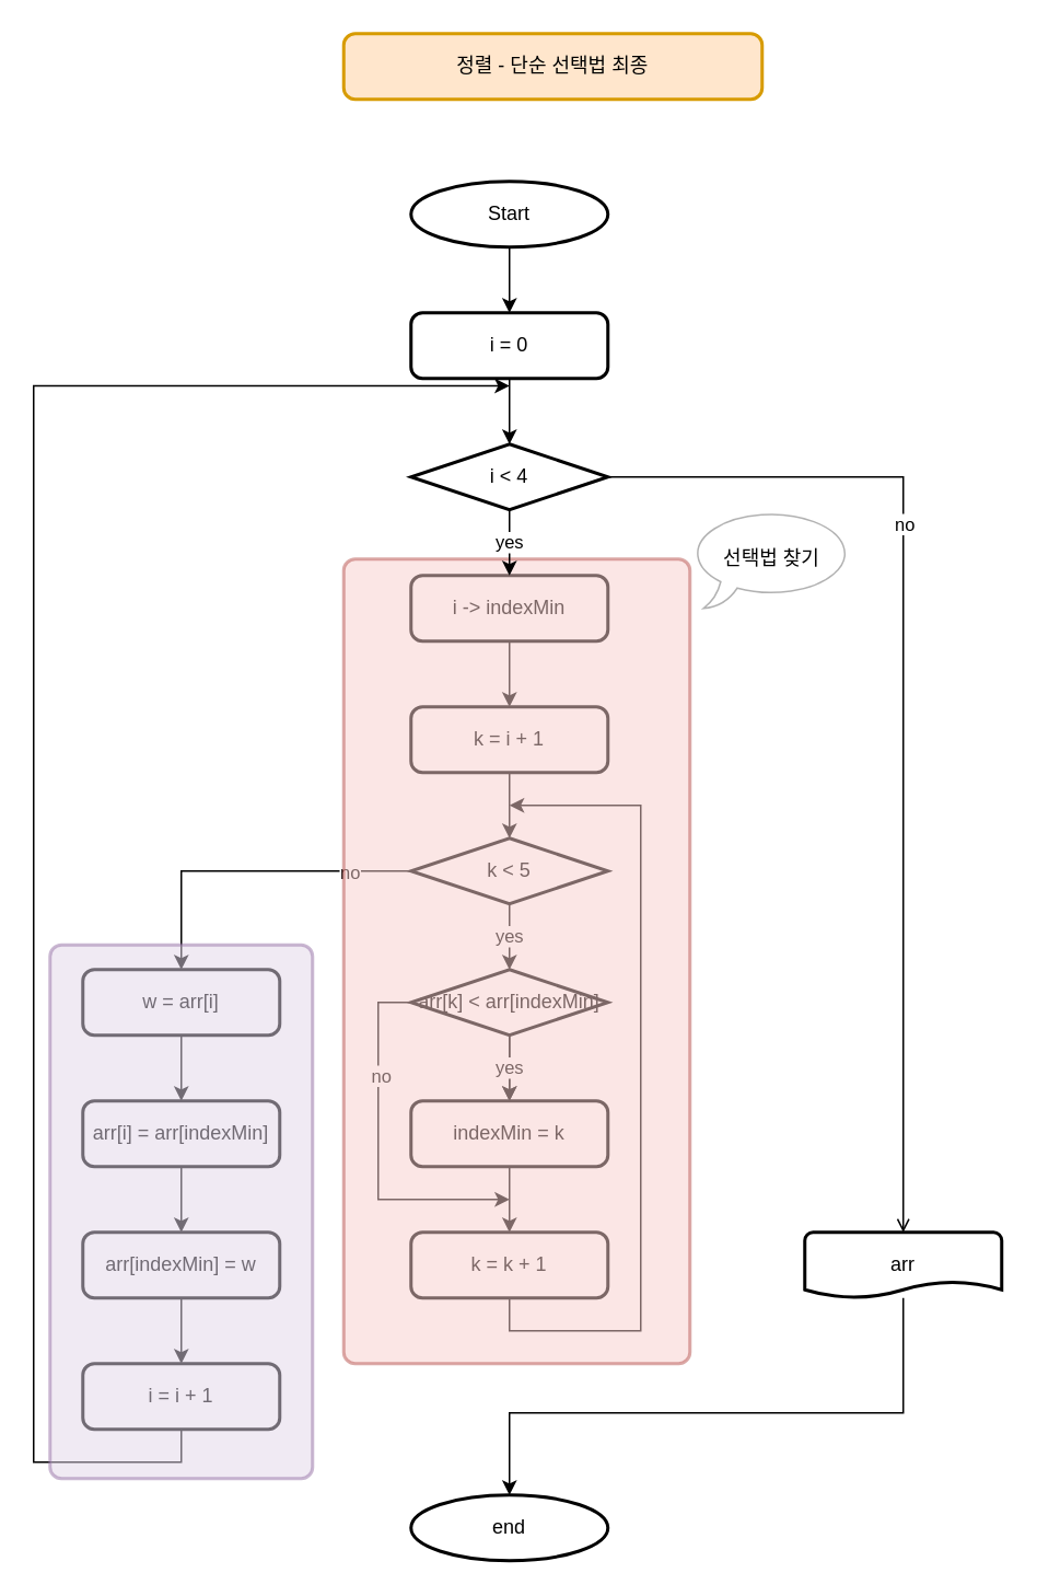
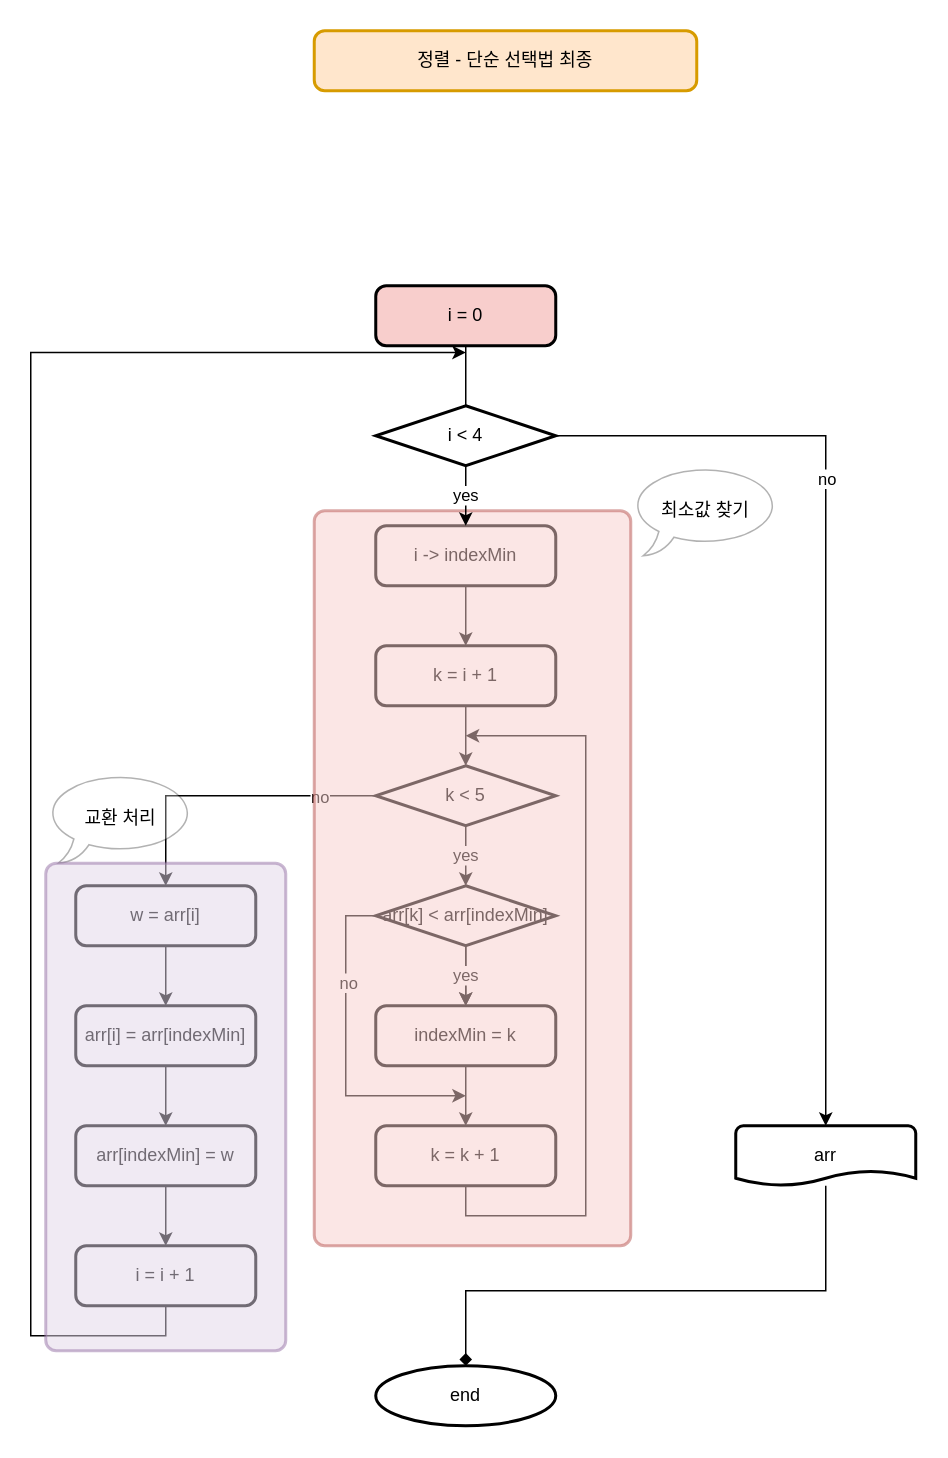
- <mxCell id="4" value="Start" style="strokeWidth=2;html=1;shape=mxgraph.flowchart.start_2;whiteSpace=wrap;" parent="1" vertex="1"><mxGeometry x="250" y="110" width="120" height="40" as="geometry" /></mxCell>
- <mxCell id="3" value="" style="edgeStyle=orthogonalEdgeStyle;rounded=0;orthogonalLoop=1;jettySize=auto;html=1;" edge="1" parent="1" source="4" target="14"><mxGeometry relative="1" as="geometry" /></mxCell>
- <mxCell id="14" value="i = 0" style="rounded=1;whiteSpace=wrap;html=1;absoluteArcSize=1;arcSize=14;strokeWidth=2;" vertex="1" parent="1"><mxGeometry x="250" y="190" width="120" height="40" as="geometry" /></mxCell>
+ <mxCell id="14" value="i = 0" style="rounded=1;whiteSpace=wrap;html=1;absoluteArcSize=1;arcSize=14;strokeWidth=2;fillColor=#f8cecc;" vertex="1" parent="1"><mxGeometry x="250" y="190" width="120" height="40" as="geometry" /></mxCell>
- <mxCell id="13" value="" style="edgeStyle=orthogonalEdgeStyle;rounded=0;orthogonalLoop=1;jettySize=auto;html=1;" edge="1" parent="1" source="14" target="37"><mxGeometry relative="1" as="geometry" /></mxCell>
+ <mxCell id="13" value="" style="edgeStyle=orthogonalEdgeStyle;rounded=0;orthogonalLoop=1;jettySize=auto;html=1;endArrow=none;" edge="1" parent="1" source="14" target="37"><mxGeometry relative="1" as="geometry" /></mxCell>
- <mxCell id="33" value="선택법 찾기" style="whiteSpace=wrap;html=1;shape=mxgraph.basic.oval_callout;gradientColor=none;opacity=30;" vertex="1" parent="1"><mxGeometry x="420" y="310" width="100" height="60" as="geometry" /></mxCell>
+ <mxCell id="33" value="최소값 찾기" style="whiteSpace=wrap;html=1;shape=mxgraph.basic.oval_callout;gradientColor=none;opacity=30;" vertex="1" parent="1"><mxGeometry x="420" y="310" width="100" height="60" as="geometry" /></mxCell>
+ <mxCell id="32" value="교환 처리" style="whiteSpace=wrap;html=1;shape=mxgraph.basic.oval_callout;gradientColor=none;opacity=30;" vertex="1" parent="1"><mxGeometry x="30" y="515" width="100" height="60" as="geometry" /></mxCell>
- <mxCell id="35" style="edgeStyle=orthogonalEdgeStyle;rounded=0;orthogonalLoop=1;jettySize=auto;html=1;exitX=1;exitY=0.5;exitDx=0;exitDy=0;exitPerimeter=0;endArrow=open;" edge="1" parent="1" source="37" target="39"><mxGeometry relative="1" as="geometry" /></mxCell>
+ <mxCell id="35" style="edgeStyle=orthogonalEdgeStyle;rounded=0;orthogonalLoop=1;jettySize=auto;html=1;exitX=1;exitY=0.5;exitDx=0;exitDy=0;exitPerimeter=0;" edge="1" parent="1" source="37" target="39"><mxGeometry relative="1" as="geometry" /></mxCell>
- <mxCell id="38" style="edgeStyle=orthogonalEdgeStyle;rounded=0;orthogonalLoop=1;jettySize=auto;html=1;entryX=0.5;entryY=0;entryDx=0;entryDy=0;entryPerimeter=0;" edge="1" parent="1" source="39" target="5"><mxGeometry relative="1" as="geometry"><Array as="points"><mxPoint x="550" y="860" /><mxPoint x="310" y="860" /></Array></mxGeometry></mxCell>
+ <mxCell id="38" style="edgeStyle=orthogonalEdgeStyle;rounded=0;orthogonalLoop=1;jettySize=auto;html=1;entryX=0.5;entryY=0;entryDx=0;entryDy=0;entryPerimeter=0;endArrow=diamond;" edge="1" parent="1" source="39" target="5"><mxGeometry relative="1" as="geometry"><Array as="points"><mxPoint x="550" y="860" /><mxPoint x="310" y="860" /></Array></mxGeometry></mxCell>
